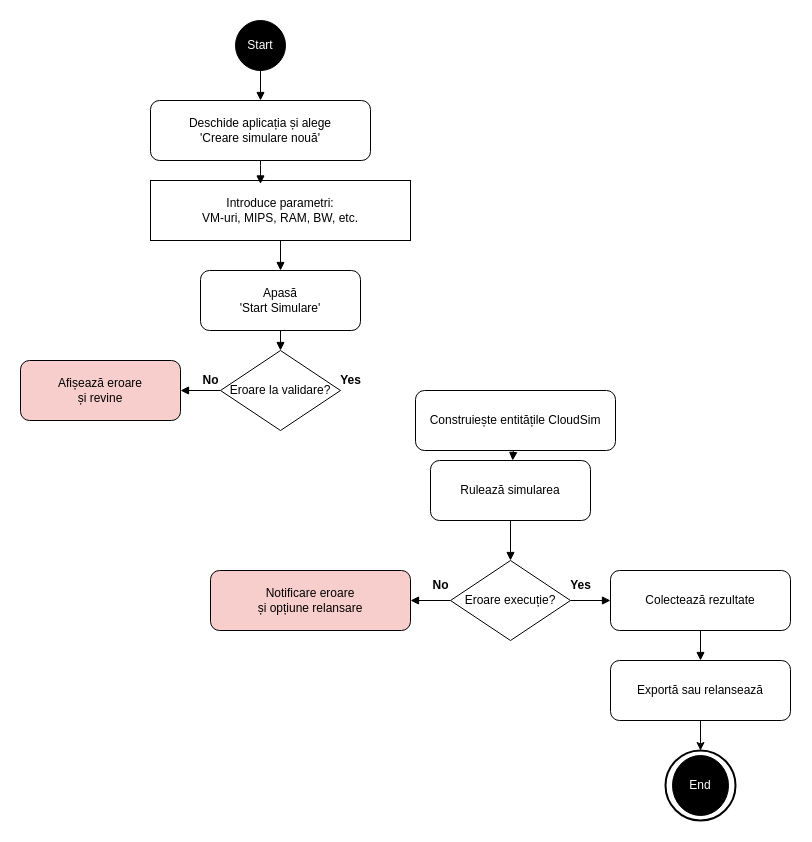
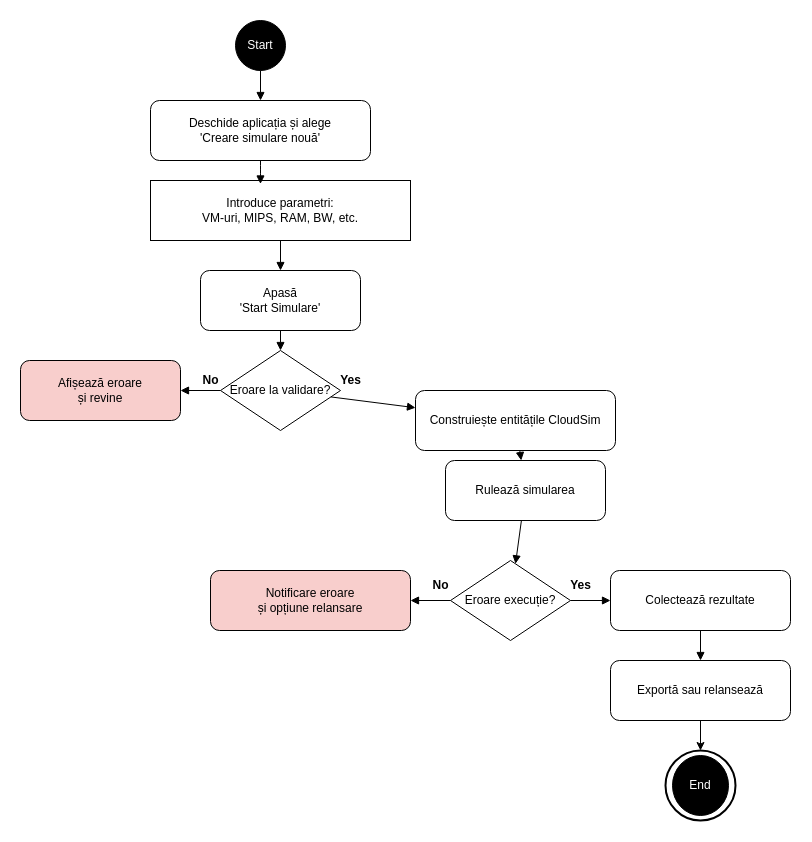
+ <mxCell id="19" style="endArrow=block;" parent="1" source="6" target="8" edge="1"><mxGeometry relative="1" as="geometry" /></mxCell>
- <mxCell id="9" value="Rulează simularea" style="rounded=1;whiteSpace=wrap;html=1;" parent="1" vertex="1"><mxGeometry x="430" y="460" width="160" height="60" as="geometry" /></mxCell>
+ <mxCell id="9" value="Rulează simularea" style="rounded=1;whiteSpace=wrap;html=1;" parent="1" vertex="1"><mxGeometry x="445" y="460" width="160" height="60" as="geometry" /></mxCell>
